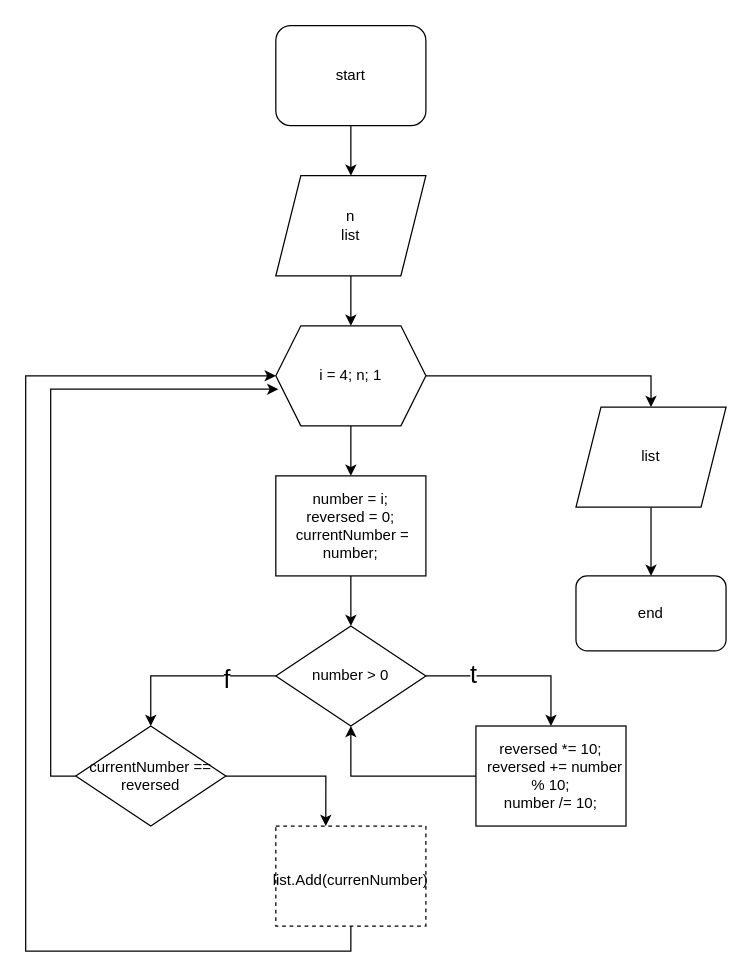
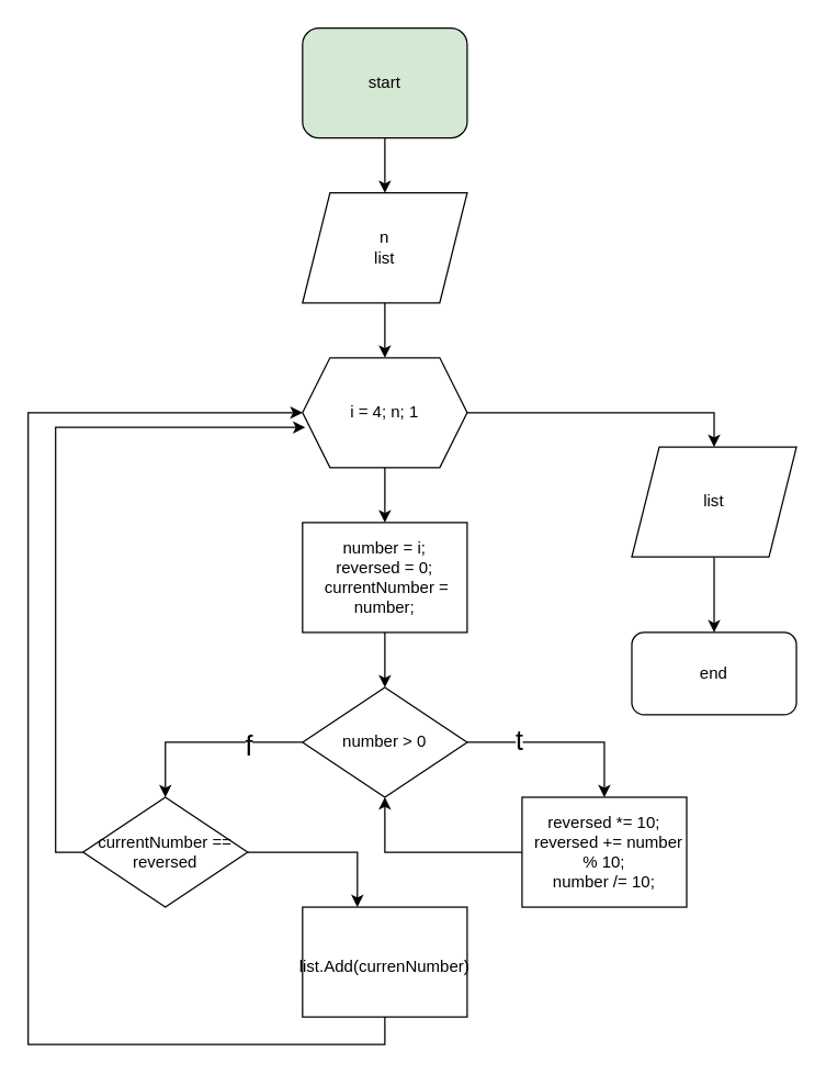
- <mxCell id="3" value="start" style="rounded=1;whiteSpace=wrap;html=1;" vertex="1" parent="1"><mxGeometry x="220" y="20" width="120" height="80" as="geometry" /></mxCell>
+ <mxCell id="3" value="start" style="rounded=1;whiteSpace=wrap;html=1;fillColor=#d5e8d4;" vertex="1" parent="1"><mxGeometry x="220" y="20" width="120" height="80" as="geometry" /></mxCell>
- <mxCell id="22" value="&lt;font style=&quot;font-size: 12px&quot;&gt;list.Add(currenNumber)&lt;/font&gt;" style="rounded=0;whiteSpace=wrap;html=1;fontSize=20;dashed=1;" vertex="1" parent="1"><mxGeometry x="220" y="660" width="120" height="80" as="geometry" /></mxCell>
+ <mxCell id="22" value="&lt;font style=&quot;font-size: 12px&quot;&gt;list.Add(currenNumber)&lt;/font&gt;" style="rounded=0;whiteSpace=wrap;html=1;fontSize=20;" vertex="1" parent="1"><mxGeometry x="220" y="660" width="120" height="80" as="geometry" /></mxCell>
